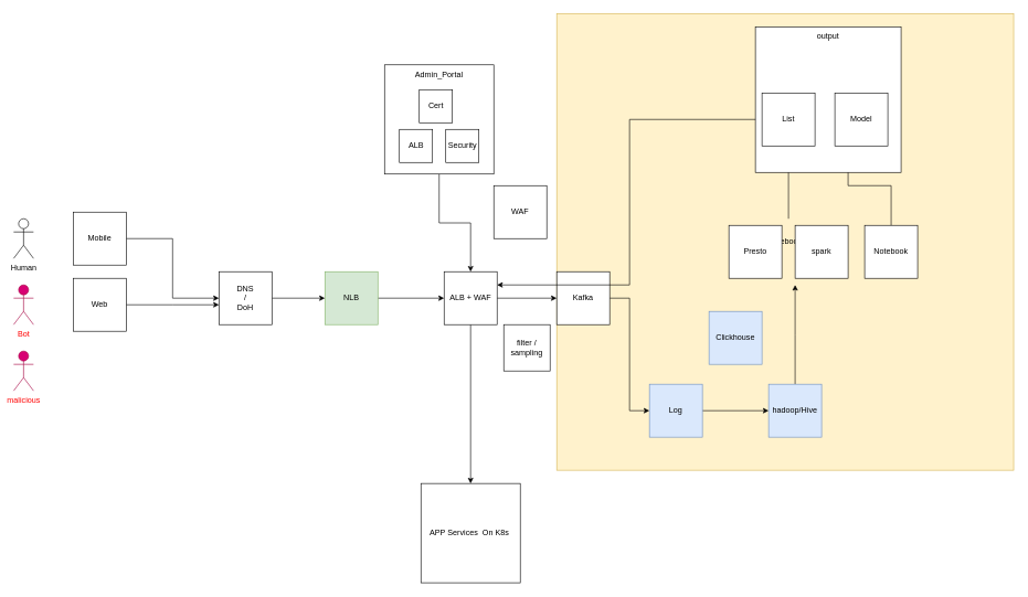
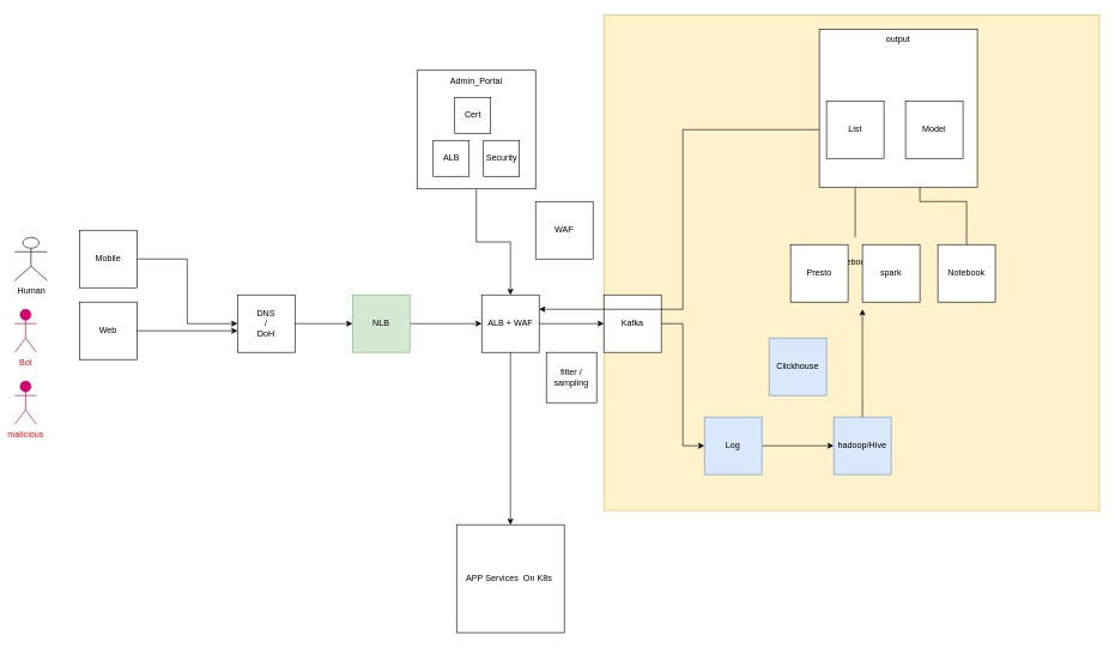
- <mxCell id="17" value="Human" style="shape=umlActor;verticalLabelPosition=bottom;verticalAlign=top;html=1;outlineConnect=0;" parent="1" vertex="1"><mxGeometry x="20" y="330" width="30" height="60" as="geometry" /></mxCell>
+ <mxCell id="17" value="Human" style="shape=umlActor;verticalLabelPosition=bottom;verticalAlign=top;html=1;outlineConnect=0;" parent="1" vertex="1"><mxGeometry x="20" y="330" width="45" height="60" as="geometry" /></mxCell>
